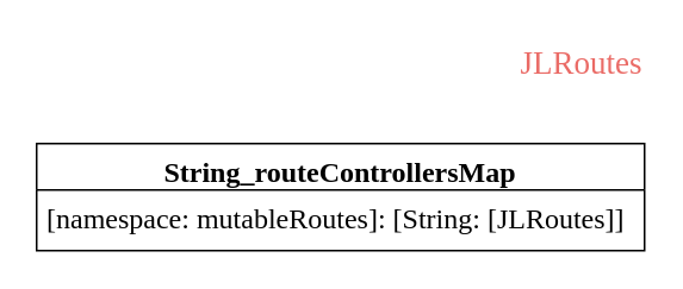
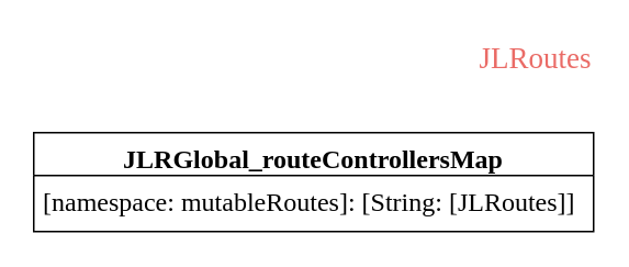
- <mxCell id="2" value="String_routeControllersMap" style="swimlane;fontStyle=1;align=center;verticalAlign=top;childLayout=stackLayout;horizontal=1;startSize=26;horizontalStack=0;resizeParent=1;resizeParentMax=0;resizeLast=0;collapsible=1;marginBottom=0;whiteSpace=wrap;html=1;fontSize=16;fontFamily=Times New Roman;" vertex="1" parent="1"><mxGeometry x="20" y="80" width="340" height="60" as="geometry"><mxRectangle x="10" y="440" width="100" height="30" as="alternateBounds" /></mxGeometry></mxCell>
+ <mxCell id="2" value="JLRGlobal_routeControllersMap" style="swimlane;fontStyle=1;align=center;verticalAlign=top;childLayout=stackLayout;horizontal=1;startSize=26;horizontalStack=0;resizeParent=1;resizeParentMax=0;resizeLast=0;collapsible=1;marginBottom=0;whiteSpace=wrap;html=1;fontSize=16;fontFamily=Times New Roman;" vertex="1" parent="1"><mxGeometry x="20" y="80" width="340" height="60" as="geometry"><mxRectangle x="10" y="440" width="100" height="30" as="alternateBounds" /></mxGeometry></mxCell>
